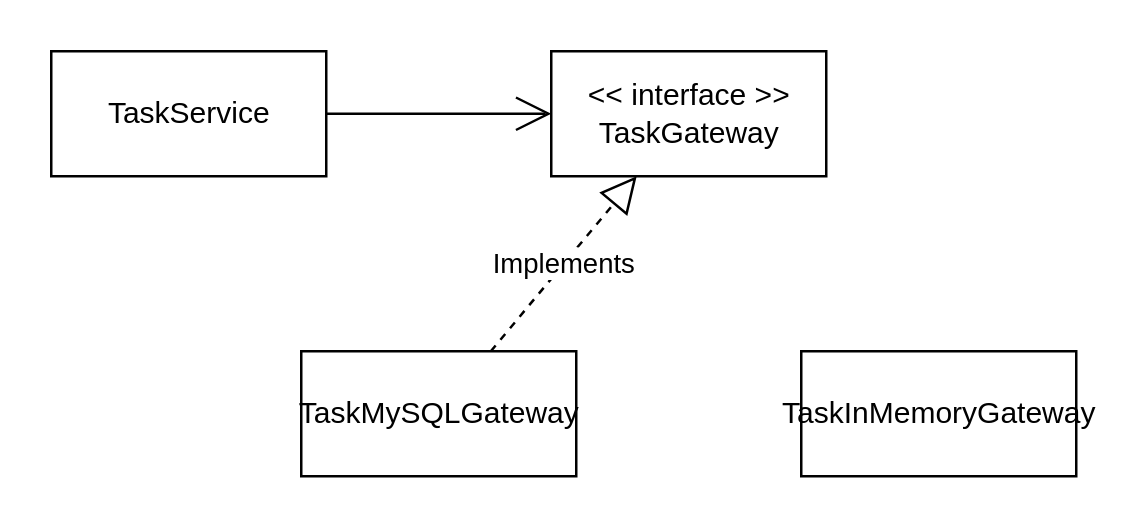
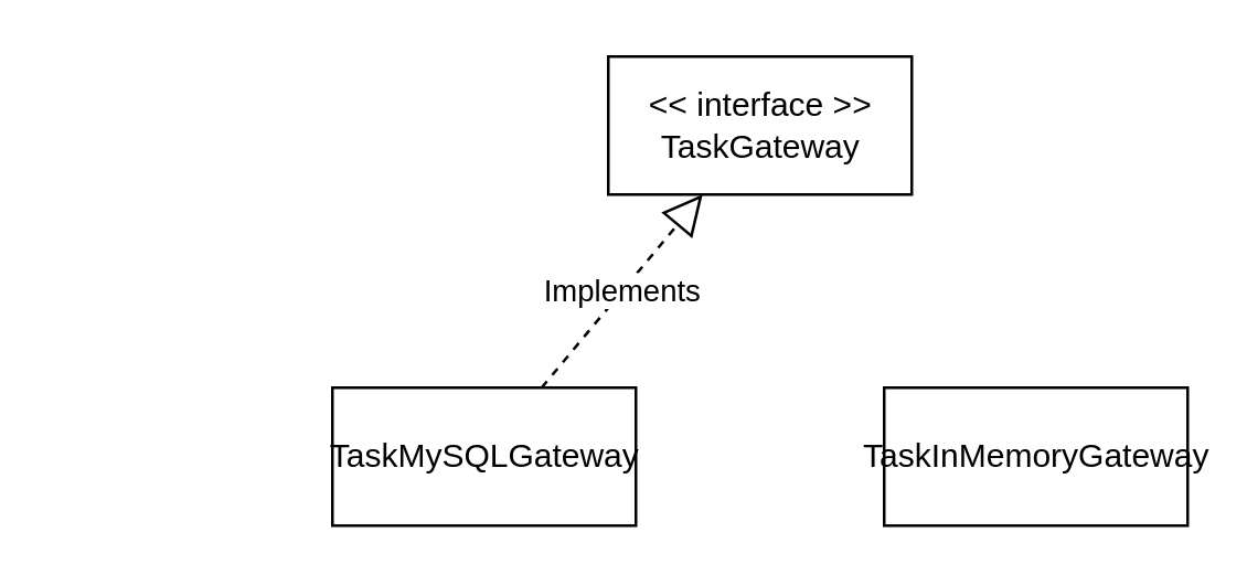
- <mxCell id="2" value="TaskService" style="html=1;" parent="1" vertex="1"><mxGeometry x="20" y="20" width="110" height="50" as="geometry" /></mxCell>
- <mxCell id="6" value="" style="endArrow=open;endFill=1;endSize=12;html=1;exitX=1;exitY=0.5;exitDx=0;exitDy=0;entryX=0;entryY=0.5;entryDx=0;entryDy=0;" parent="1" source="2" target="4" edge="1"><mxGeometry width="160" relative="1" as="geometry"><mxPoint x="200" y="40" as="sourcePoint" /><mxPoint x="250" y="50" as="targetPoint" /></mxGeometry></mxCell>
